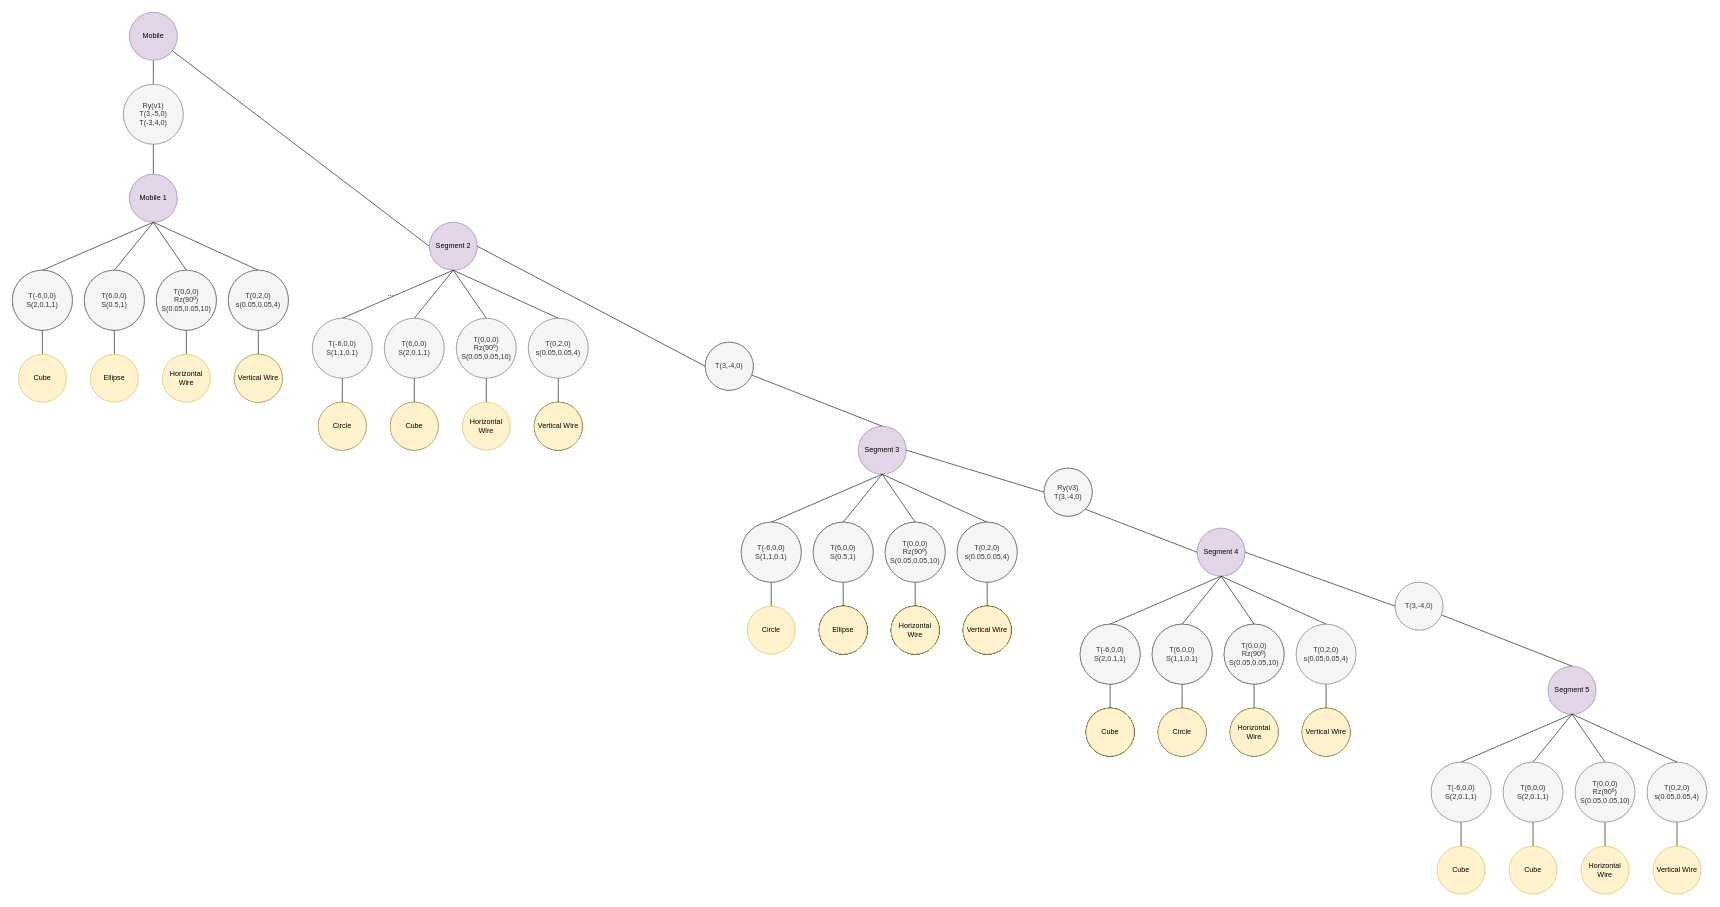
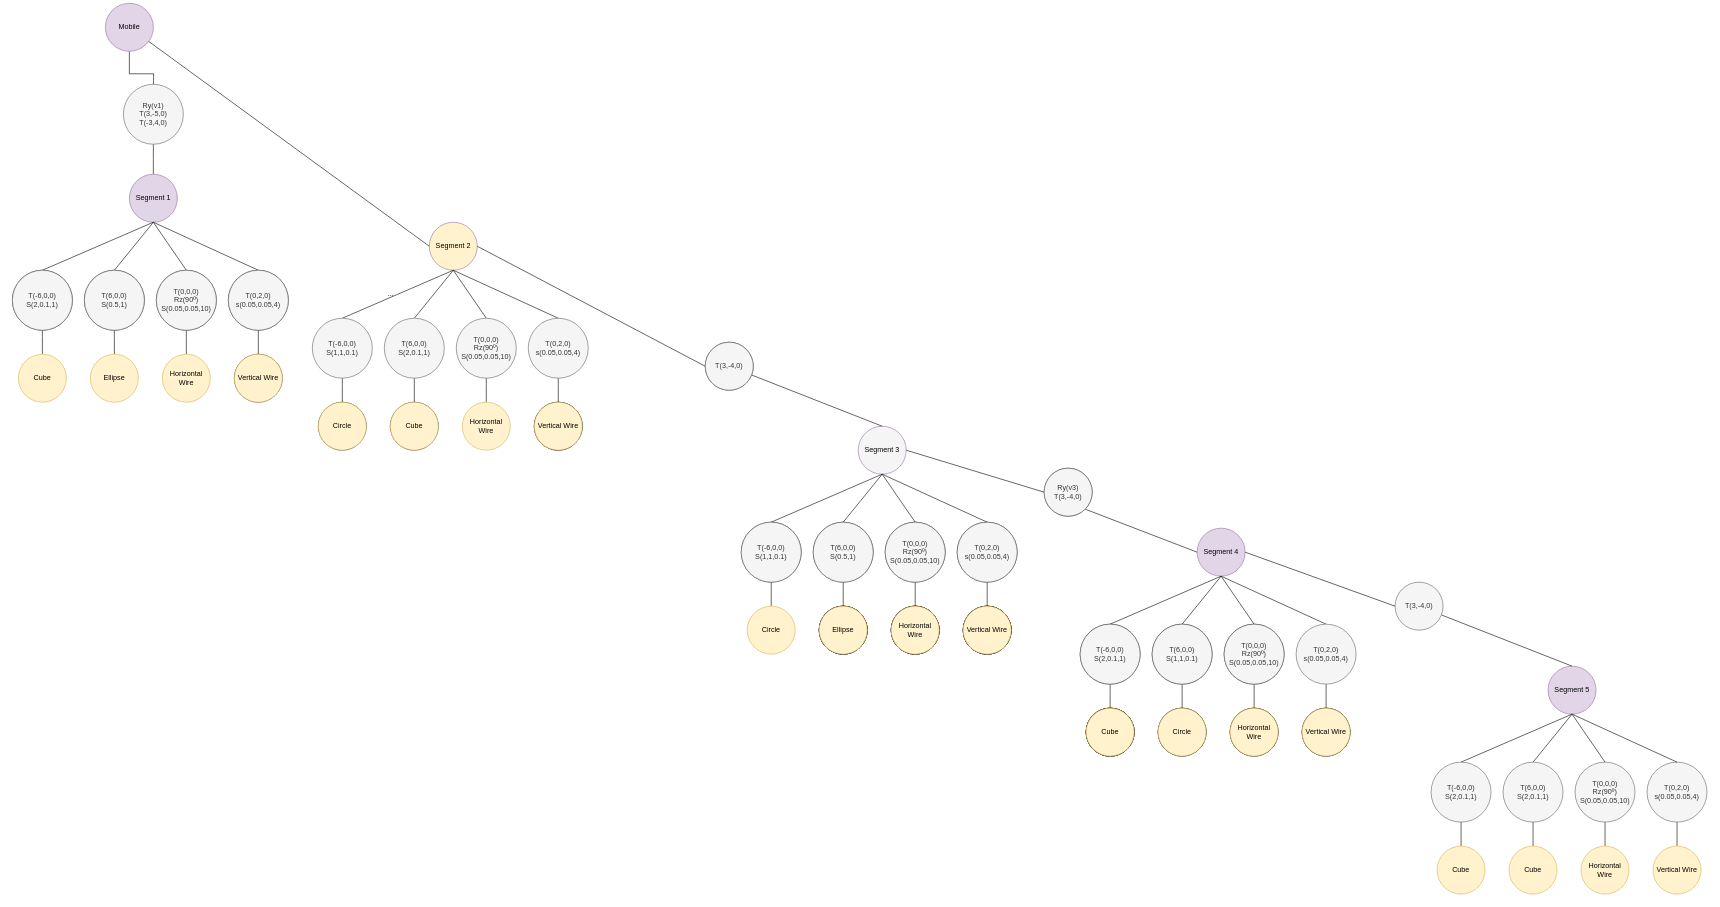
- <mxCell id="48" value="Mobile" style="ellipse;whiteSpace=wrap;html=1;aspect=fixed;fillColor=#e1d5e7;strokeColor=#9673a6;" vertex="1" parent="1"><mxGeometry x="215" y="20" width="80" height="80" as="geometry" /></mxCell>
+ <mxCell id="48" value="Mobile" style="ellipse;whiteSpace=wrap;html=1;aspect=fixed;fillColor=#e1d5e7;strokeColor=#9673a6;" vertex="1" parent="1"><mxGeometry x="175" y="5" width="80" height="80" as="geometry" /></mxCell>
- <mxCell id="41" value="Mobile 1" style="ellipse;whiteSpace=wrap;html=1;aspect=fixed;fillColor=#e1d5e7;strokeColor=#9673a6;" vertex="1" parent="1"><mxGeometry x="215" y="290" width="80" height="80" as="geometry" /></mxCell>
+ <mxCell id="41" value="Segment 1" style="ellipse;whiteSpace=wrap;html=1;aspect=fixed;fillColor=#e1d5e7;strokeColor=#9673a6;" vertex="1" parent="1"><mxGeometry x="215" y="290" width="80" height="80" as="geometry" /></mxCell>
- <mxCell id="10" value="Segment 2" style="ellipse;whiteSpace=wrap;html=1;aspect=fixed;fillColor=#e1d5e7;strokeColor=#9673a6;" vertex="1" parent="1"><mxGeometry x="715" y="370" width="80" height="80" as="geometry" /></mxCell>
+ <mxCell id="10" value="Segment 2" style="ellipse;whiteSpace=wrap;html=1;aspect=fixed;fillColor=#fff2cc;strokeColor=#9673a6;" vertex="1" parent="1"><mxGeometry x="715" y="370" width="80" height="80" as="geometry" /></mxCell>
- <mxCell id="23" value="Segment 3" style="ellipse;whiteSpace=wrap;html=1;aspect=fixed;fillColor=#e1d5e7;strokeColor=#9673a6;" vertex="1" parent="1"><mxGeometry x="1430" y="710" width="80" height="80" as="geometry" /></mxCell>
+ <mxCell id="23" value="Segment 3" style="ellipse;whiteSpace=wrap;html=1;aspect=fixed;fillColor=#f5f5f5;strokeColor=#9673a6;" vertex="1" parent="1"><mxGeometry x="1430" y="710" width="80" height="80" as="geometry" /></mxCell>
